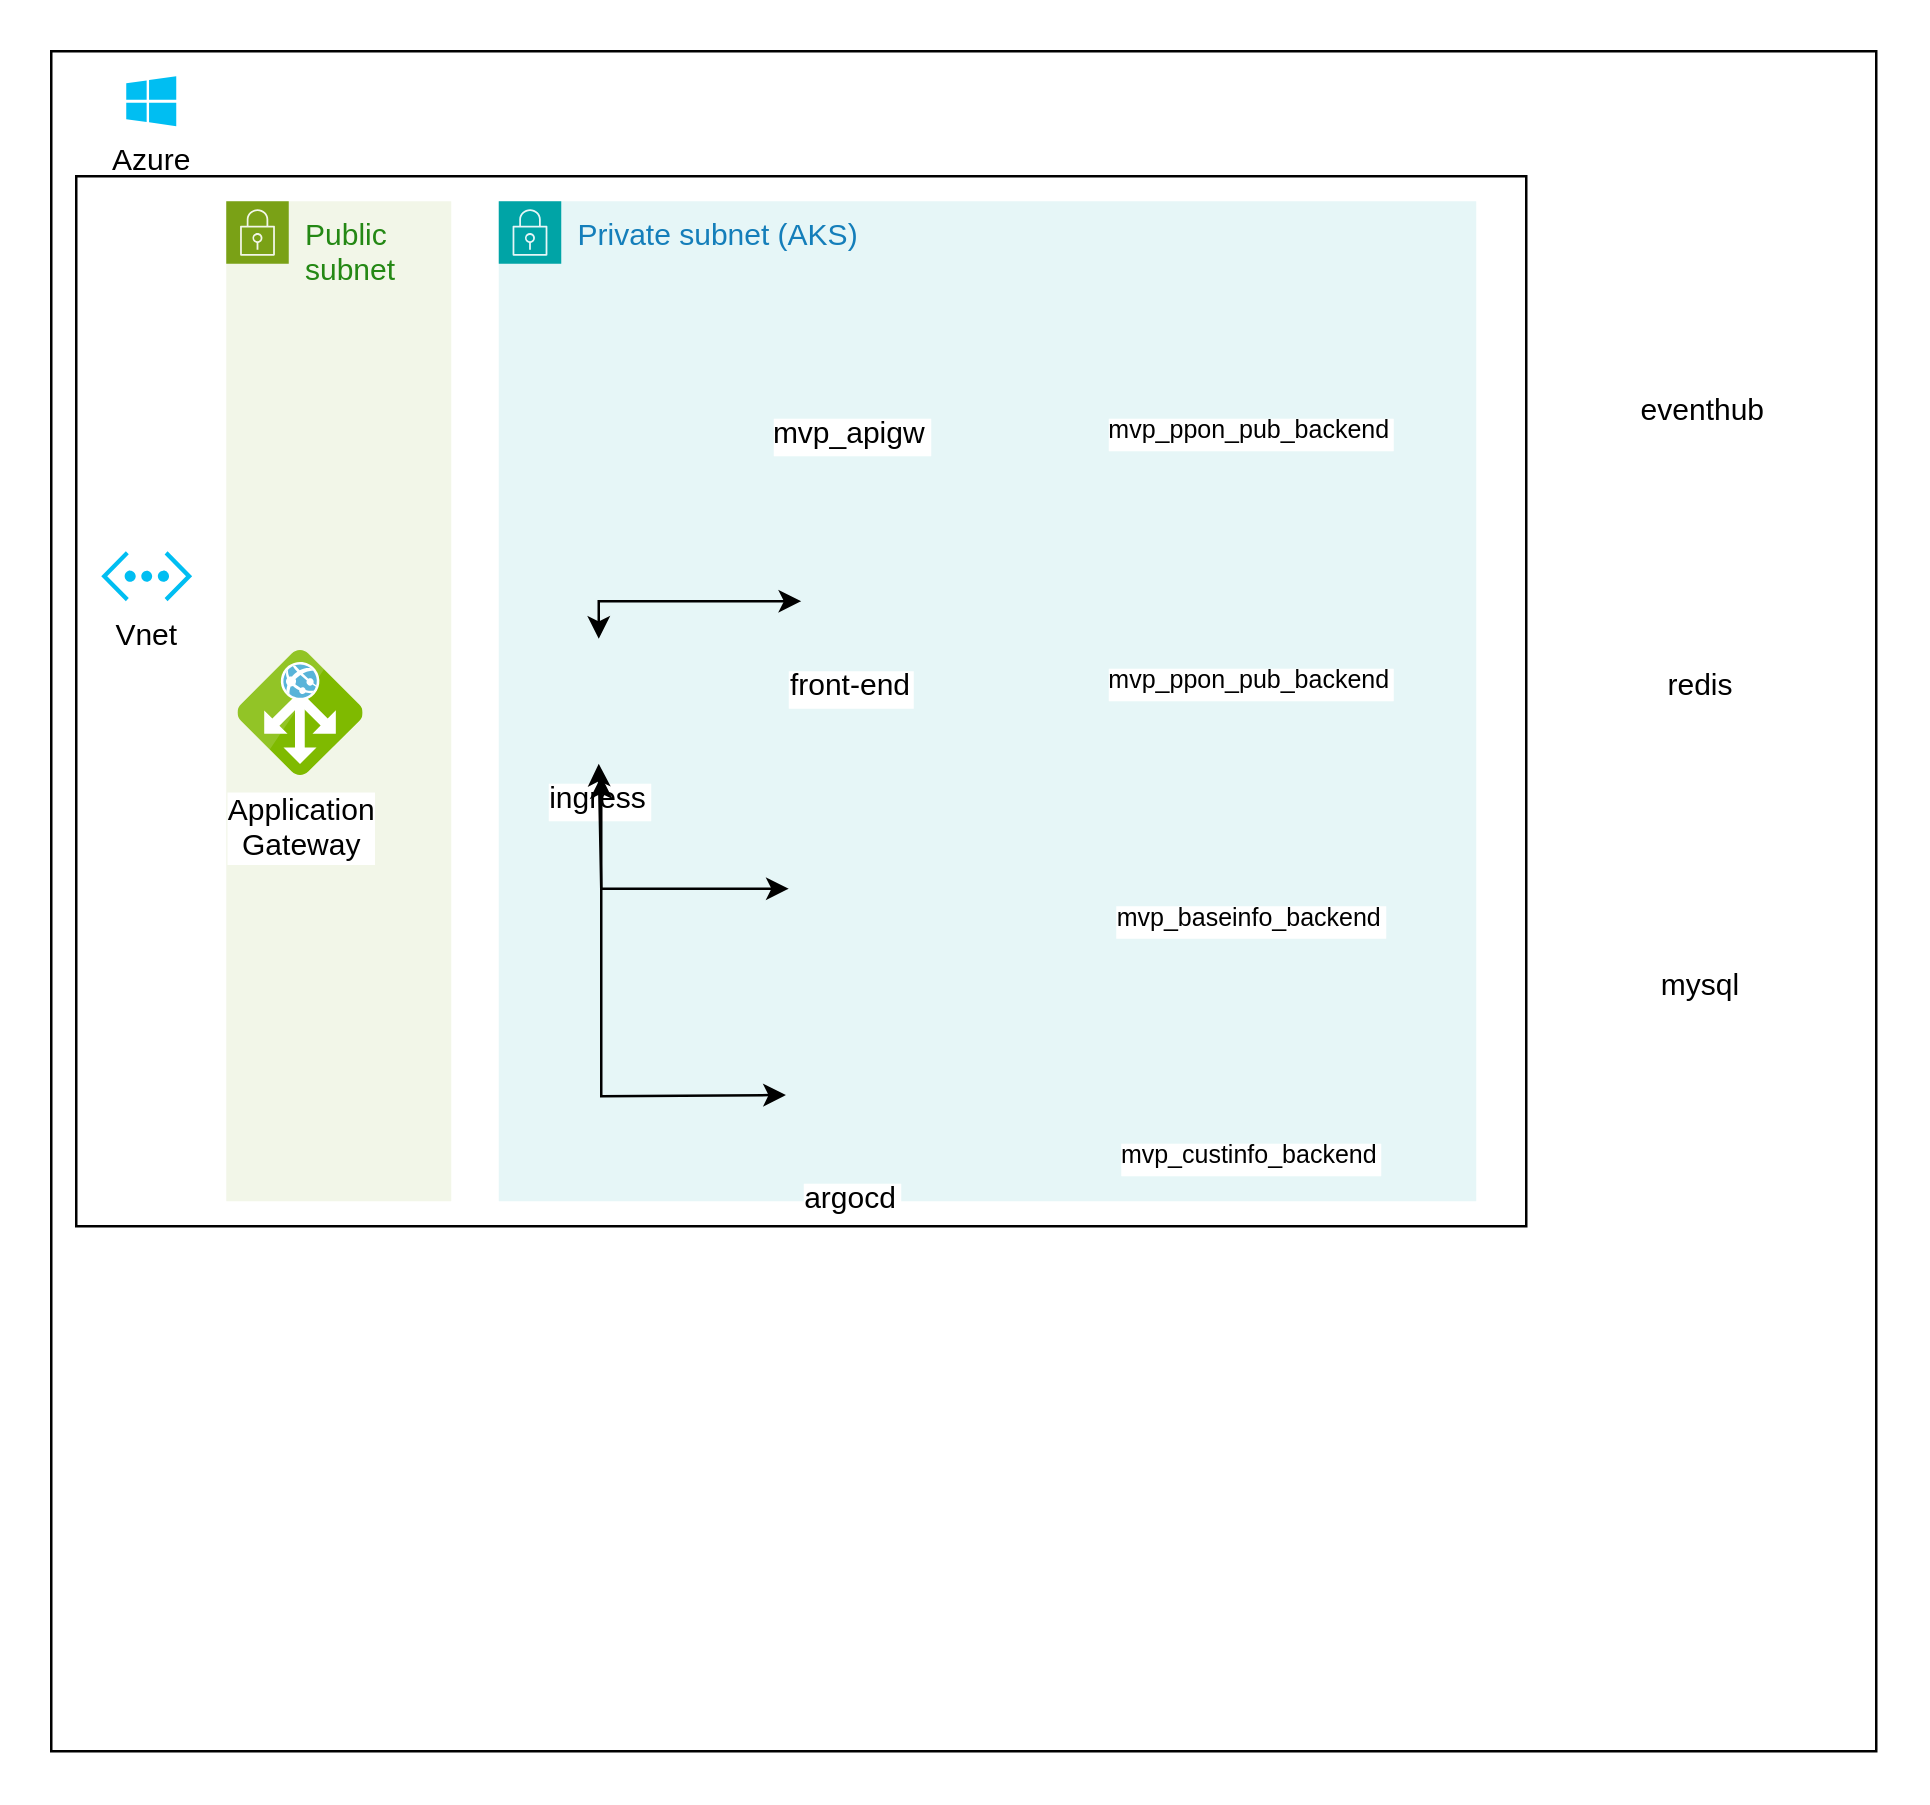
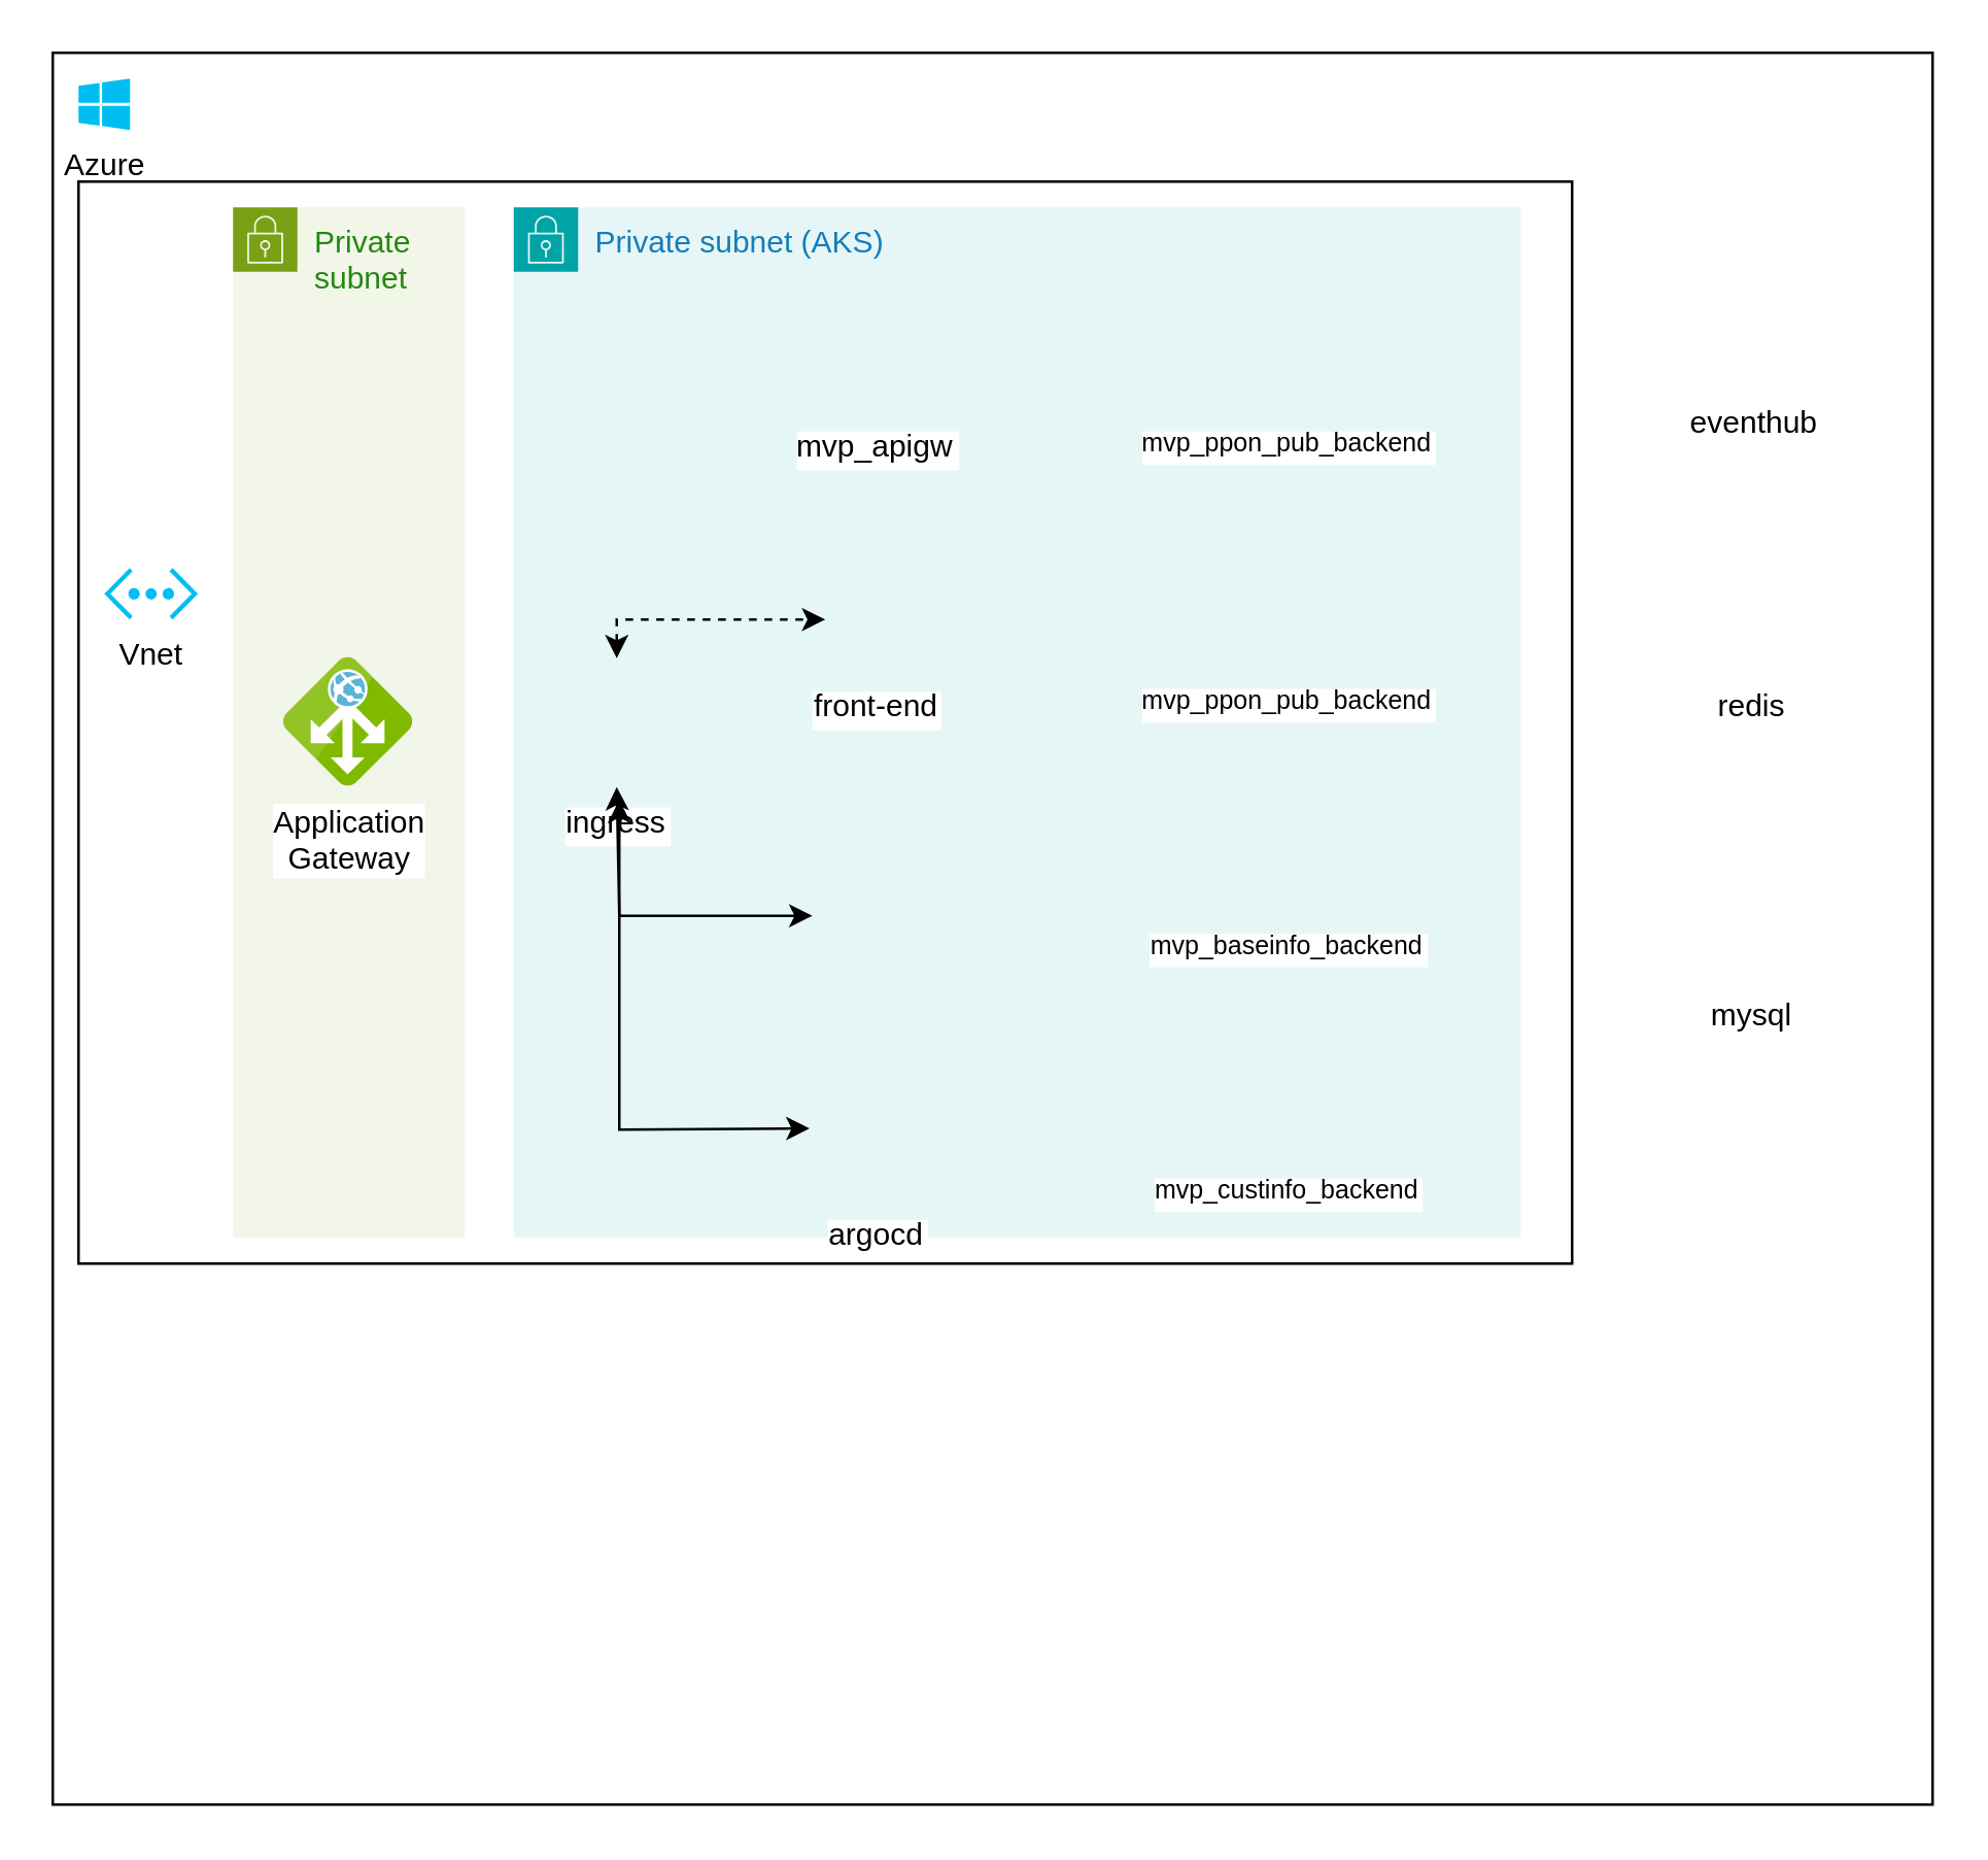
- <mxCell id="3" value="Azure" style="verticalLabelPosition=bottom;html=1;verticalAlign=top;align=center;strokeColor=none;fillColor=#00BEF2;shape=mxgraph.azure.azure_instance;" vertex="1" parent="1"><mxGeometry x="50" y="30" width="20" height="20" as="geometry" /></mxCell>
+ <mxCell id="3" value="Azure" style="verticalLabelPosition=bottom;html=1;verticalAlign=top;align=center;strokeColor=none;fillColor=#00BEF2;shape=mxgraph.azure.azure_instance;" vertex="1" parent="1"><mxGeometry x="30" y="30" width="20" height="20" as="geometry" /></mxCell>
- <mxCell id="6" value="Public subnet" style="points=[[0,0],[0.25,0],[0.5,0],[0.75,0],[1,0],[1,0.25],[1,0.5],[1,0.75],[1,1],[0.75,1],[0.5,1],[0.25,1],[0,1],[0,0.75],[0,0.5],[0,0.25]];outlineConnect=0;gradientColor=none;html=1;whiteSpace=wrap;fontSize=12;fontStyle=0;container=1;pointerEvents=0;collapsible=0;recursiveResize=0;shape=mxgraph.aws4.group;grIcon=mxgraph.aws4.group_security_group;grStroke=0;strokeColor=#7AA116;fillColor=#F2F6E8;verticalAlign=top;align=left;spacingLeft=30;fontColor=#248814;dashed=0;" vertex="1" parent="1"><mxGeometry x="90" y="80" width="90" height="400" as="geometry" /></mxCell>
+ <mxCell id="6" value="Private subnet" style="points=[[0,0],[0.25,0],[0.5,0],[0.75,0],[1,0],[1,0.25],[1,0.5],[1,0.75],[1,1],[0.75,1],[0.5,1],[0.25,1],[0,1],[0,0.75],[0,0.5],[0,0.25]];outlineConnect=0;gradientColor=none;html=1;whiteSpace=wrap;fontSize=12;fontStyle=0;container=1;pointerEvents=0;collapsible=0;recursiveResize=0;shape=mxgraph.aws4.group;grIcon=mxgraph.aws4.group_security_group;grStroke=0;strokeColor=#7AA116;fillColor=#F2F6E8;verticalAlign=top;align=left;spacingLeft=30;fontColor=#248814;dashed=0;" vertex="1" parent="1"><mxGeometry x="90" y="80" width="90" height="400" as="geometry" /></mxCell>
- <mxCell id="13" value="" style="endArrow=classic;startArrow=classic;html=1;rounded=0;entryX=0;entryY=0.5;entryDx=0;entryDy=0;exitX=0.5;exitY=0;exitDx=0;exitDy=0;" edge="1" parent="8" source="9" target="10"><mxGeometry width="50" height="50" relative="1" as="geometry"><mxPoint x="91" y="330" as="sourcePoint" /><mxPoint x="141" y="280" as="targetPoint" /><Array as="points"><mxPoint x="40" y="160" /></Array></mxGeometry></mxCell>
+ <mxCell id="13" value="" style="endArrow=classic;startArrow=classic;html=1;rounded=0;entryX=0;entryY=0.5;entryDx=0;entryDy=0;exitX=0.5;exitY=0;exitDx=0;exitDy=0;dashed=1;" edge="1" parent="8" source="9" target="10"><mxGeometry width="50" height="50" relative="1" as="geometry"><mxPoint x="91" y="330" as="sourcePoint" /><mxPoint x="141" y="280" as="targetPoint" /><Array as="points"><mxPoint x="40" y="160" /></Array></mxGeometry></mxCell>
- <mxCell id="7" value="Application&lt;br&gt;Gateway" style="image;sketch=0;aspect=fixed;html=1;points=[];align=center;fontSize=12;image=img/lib/mscae/Application_Gateway.svg;" vertex="1" parent="6"><mxGeometry x="5" y="180" width="50" height="50" as="geometry" /></mxCell>
+ <mxCell id="7" value="Application&lt;br&gt;Gateway" style="image;sketch=0;aspect=fixed;html=1;points=[];align=center;fontSize=12;image=img/lib/mscae/Application_Gateway.svg;" vertex="1" parent="6"><mxGeometry x="20" y="175" width="50" height="50" as="geometry" /></mxCell>
